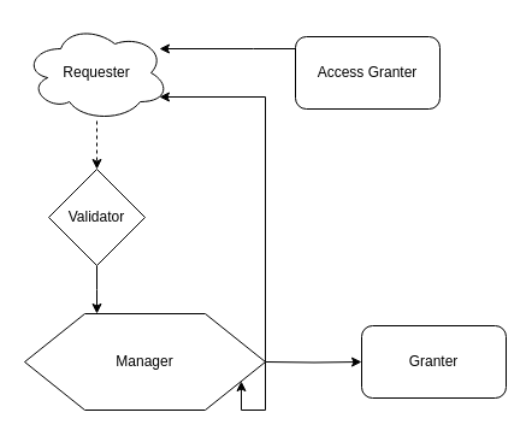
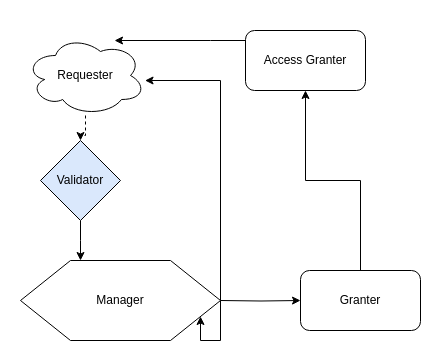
- <mxCell id="3" value="Requester" style="ellipse;shape=cloud;whiteSpace=wrap;html=1;strokeColor=#000000;" vertex="1" parent="1"><mxGeometry x="20" y="20" width="120" height="80" as="geometry" /></mxCell>
+ <mxCell id="3" value="Requester" style="ellipse;shape=cloud;whiteSpace=wrap;html=1;strokeColor=#000000;" vertex="1" parent="1"><mxGeometry x="25" y="35" width="120" height="80" as="geometry" /></mxCell>
- <mxCell id="5" value="Validator" style="rhombus;whiteSpace=wrap;html=1;strokeColor=#000000;" vertex="1" parent="1"><mxGeometry x="40" y="140" width="80" height="80" as="geometry" /></mxCell>
+ <mxCell id="5" value="Validator" style="rhombus;whiteSpace=wrap;html=1;strokeColor=#000000;fillColor=#dae8fc;" vertex="1" parent="1"><mxGeometry x="40" y="140" width="80" height="80" as="geometry" /></mxCell>
+ <mxCell id="6" style="edgeStyle=orthogonalEdgeStyle;rounded=0;orthogonalLoop=1;jettySize=auto;html=1;" edge="1" parent="1" source="7" target="9"><mxGeometry relative="1" as="geometry" /></mxCell>
